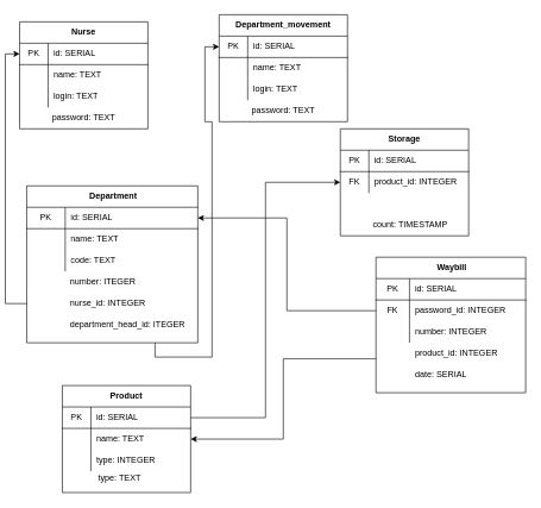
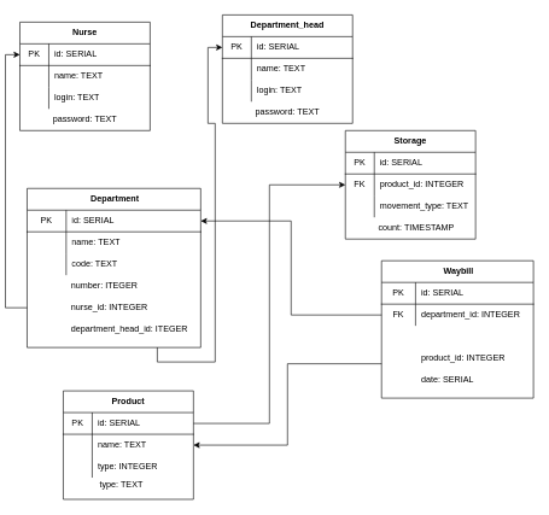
- <mxCell id="15" value="Department_movement" style="shape=table;html=1;whiteSpace=wrap;startSize=30;container=1;collapsible=0;childLayout=tableLayout;fixedRows=1;rowLines=0;fontStyle=1;align=center;" vertex="1" parent="14"><mxGeometry width="180" height="150" as="geometry" /></mxCell>
+ <mxCell id="15" value="Department_head" style="shape=table;html=1;whiteSpace=wrap;startSize=30;container=1;collapsible=0;childLayout=tableLayout;fixedRows=1;rowLines=0;fontStyle=1;align=center;" vertex="1" parent="14"><mxGeometry width="180" height="150" as="geometry" /></mxCell>
+ <mxCell id="49" value="movement_type: TEXT" style="shape=partialRectangle;html=1;whiteSpace=wrap;connectable=0;fillColor=none;top=0;left=0;bottom=0;right=0;align=left;spacingLeft=6;overflow=hidden;" vertex="1" parent="47"><mxGeometry x="40" width="140" height="30" as="geometry" /></mxCell>
- <mxCell id="75" value="password_id: INTEGER" style="shape=partialRectangle;html=1;whiteSpace=wrap;connectable=0;fillColor=none;top=0;left=0;bottom=0;right=0;align=left;spacingLeft=6;overflow=hidden;" vertex="1" parent="73"><mxGeometry x="47" width="163" height="30" as="geometry" /></mxCell>
+ <mxCell id="75" value="department_id: INTEGER" style="shape=partialRectangle;html=1;whiteSpace=wrap;connectable=0;fillColor=none;top=0;left=0;bottom=0;right=0;align=left;spacingLeft=6;overflow=hidden;" vertex="1" parent="73"><mxGeometry x="47" width="163" height="30" as="geometry" /></mxCell>
- <mxCell id="78" value="number: INTEGER" style="shape=partialRectangle;html=1;whiteSpace=wrap;connectable=0;fillColor=none;top=0;left=0;bottom=0;right=0;align=left;spacingLeft=6;overflow=hidden;" vertex="1" parent="76"><mxGeometry x="47" width="163" height="30" as="geometry" /></mxCell>
